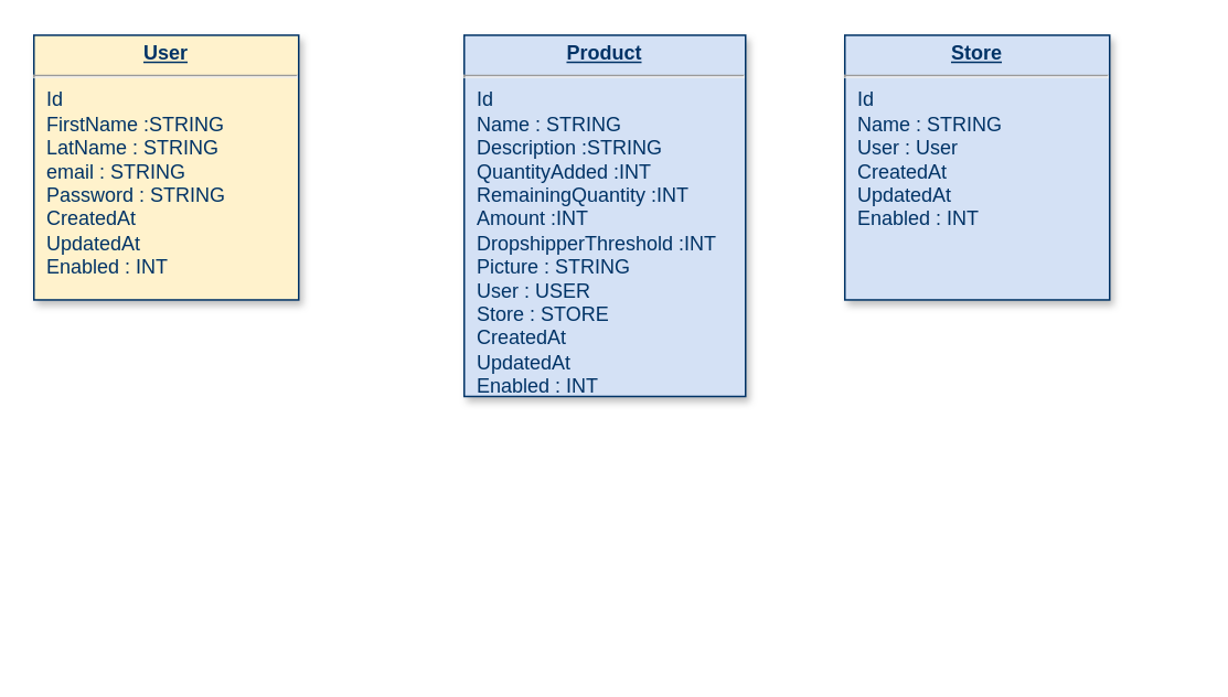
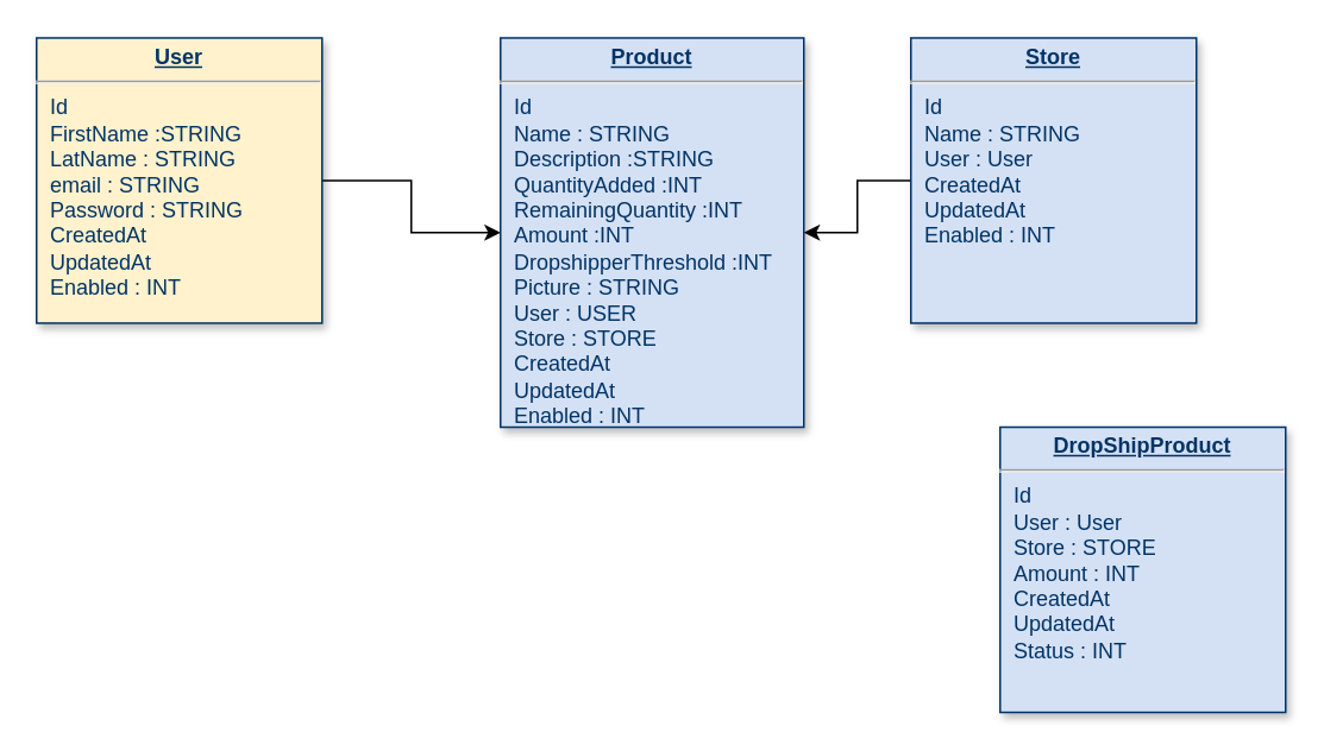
+ <mxCell id="2" style="edgeStyle=orthogonalEdgeStyle;rounded=0;orthogonalLoop=1;jettySize=auto;html=1;entryX=0;entryY=0.5;entryDx=0;entryDy=0;" edge="1" parent="1" source="3" target="4"><mxGeometry relative="1" as="geometry" /></mxCell>
+ <mxCell id="5" style="edgeStyle=orthogonalEdgeStyle;rounded=0;orthogonalLoop=1;jettySize=auto;html=1;" edge="1" parent="1" source="6" target="4"><mxGeometry relative="1" as="geometry" /></mxCell>
+ <mxCell id="7" value="&lt;p style=&quot;margin: 0px ; margin-top: 4px ; text-align: center ; text-decoration: underline&quot;&gt;&lt;b&gt;DropShipProduct&lt;/b&gt;&lt;/p&gt;&lt;hr&gt;&lt;p style=&quot;margin: 0px ; margin-left: 8px&quot;&gt;Id&lt;/p&gt;&lt;p style=&quot;margin: 0px ; margin-left: 8px&quot;&gt;User : User&lt;/p&gt;&lt;p style=&quot;margin: 0px ; margin-left: 8px&quot;&gt;Store : STORE&lt;/p&gt;&lt;p style=&quot;margin: 0px ; margin-left: 8px&quot;&gt;Amount : INT&lt;/p&gt;&lt;p style=&quot;margin: 0px ; margin-left: 8px&quot;&gt;CreatedAt&lt;/p&gt;&lt;p style=&quot;margin: 0px ; margin-left: 8px&quot;&gt;UpdatedAt&lt;/p&gt;&lt;p style=&quot;margin: 0px ; margin-left: 8px&quot;&gt;Status : INT&lt;/p&gt;" style="verticalAlign=top;align=left;overflow=fill;fontSize=12;fontFamily=Helvetica;html=1;strokeColor=#003366;shadow=1;fillColor=#D4E1F5;fontColor=#003366" vertex="1" parent="1"><mxGeometry x="560" y="239" width="160" height="160" as="geometry" /></mxCell>
